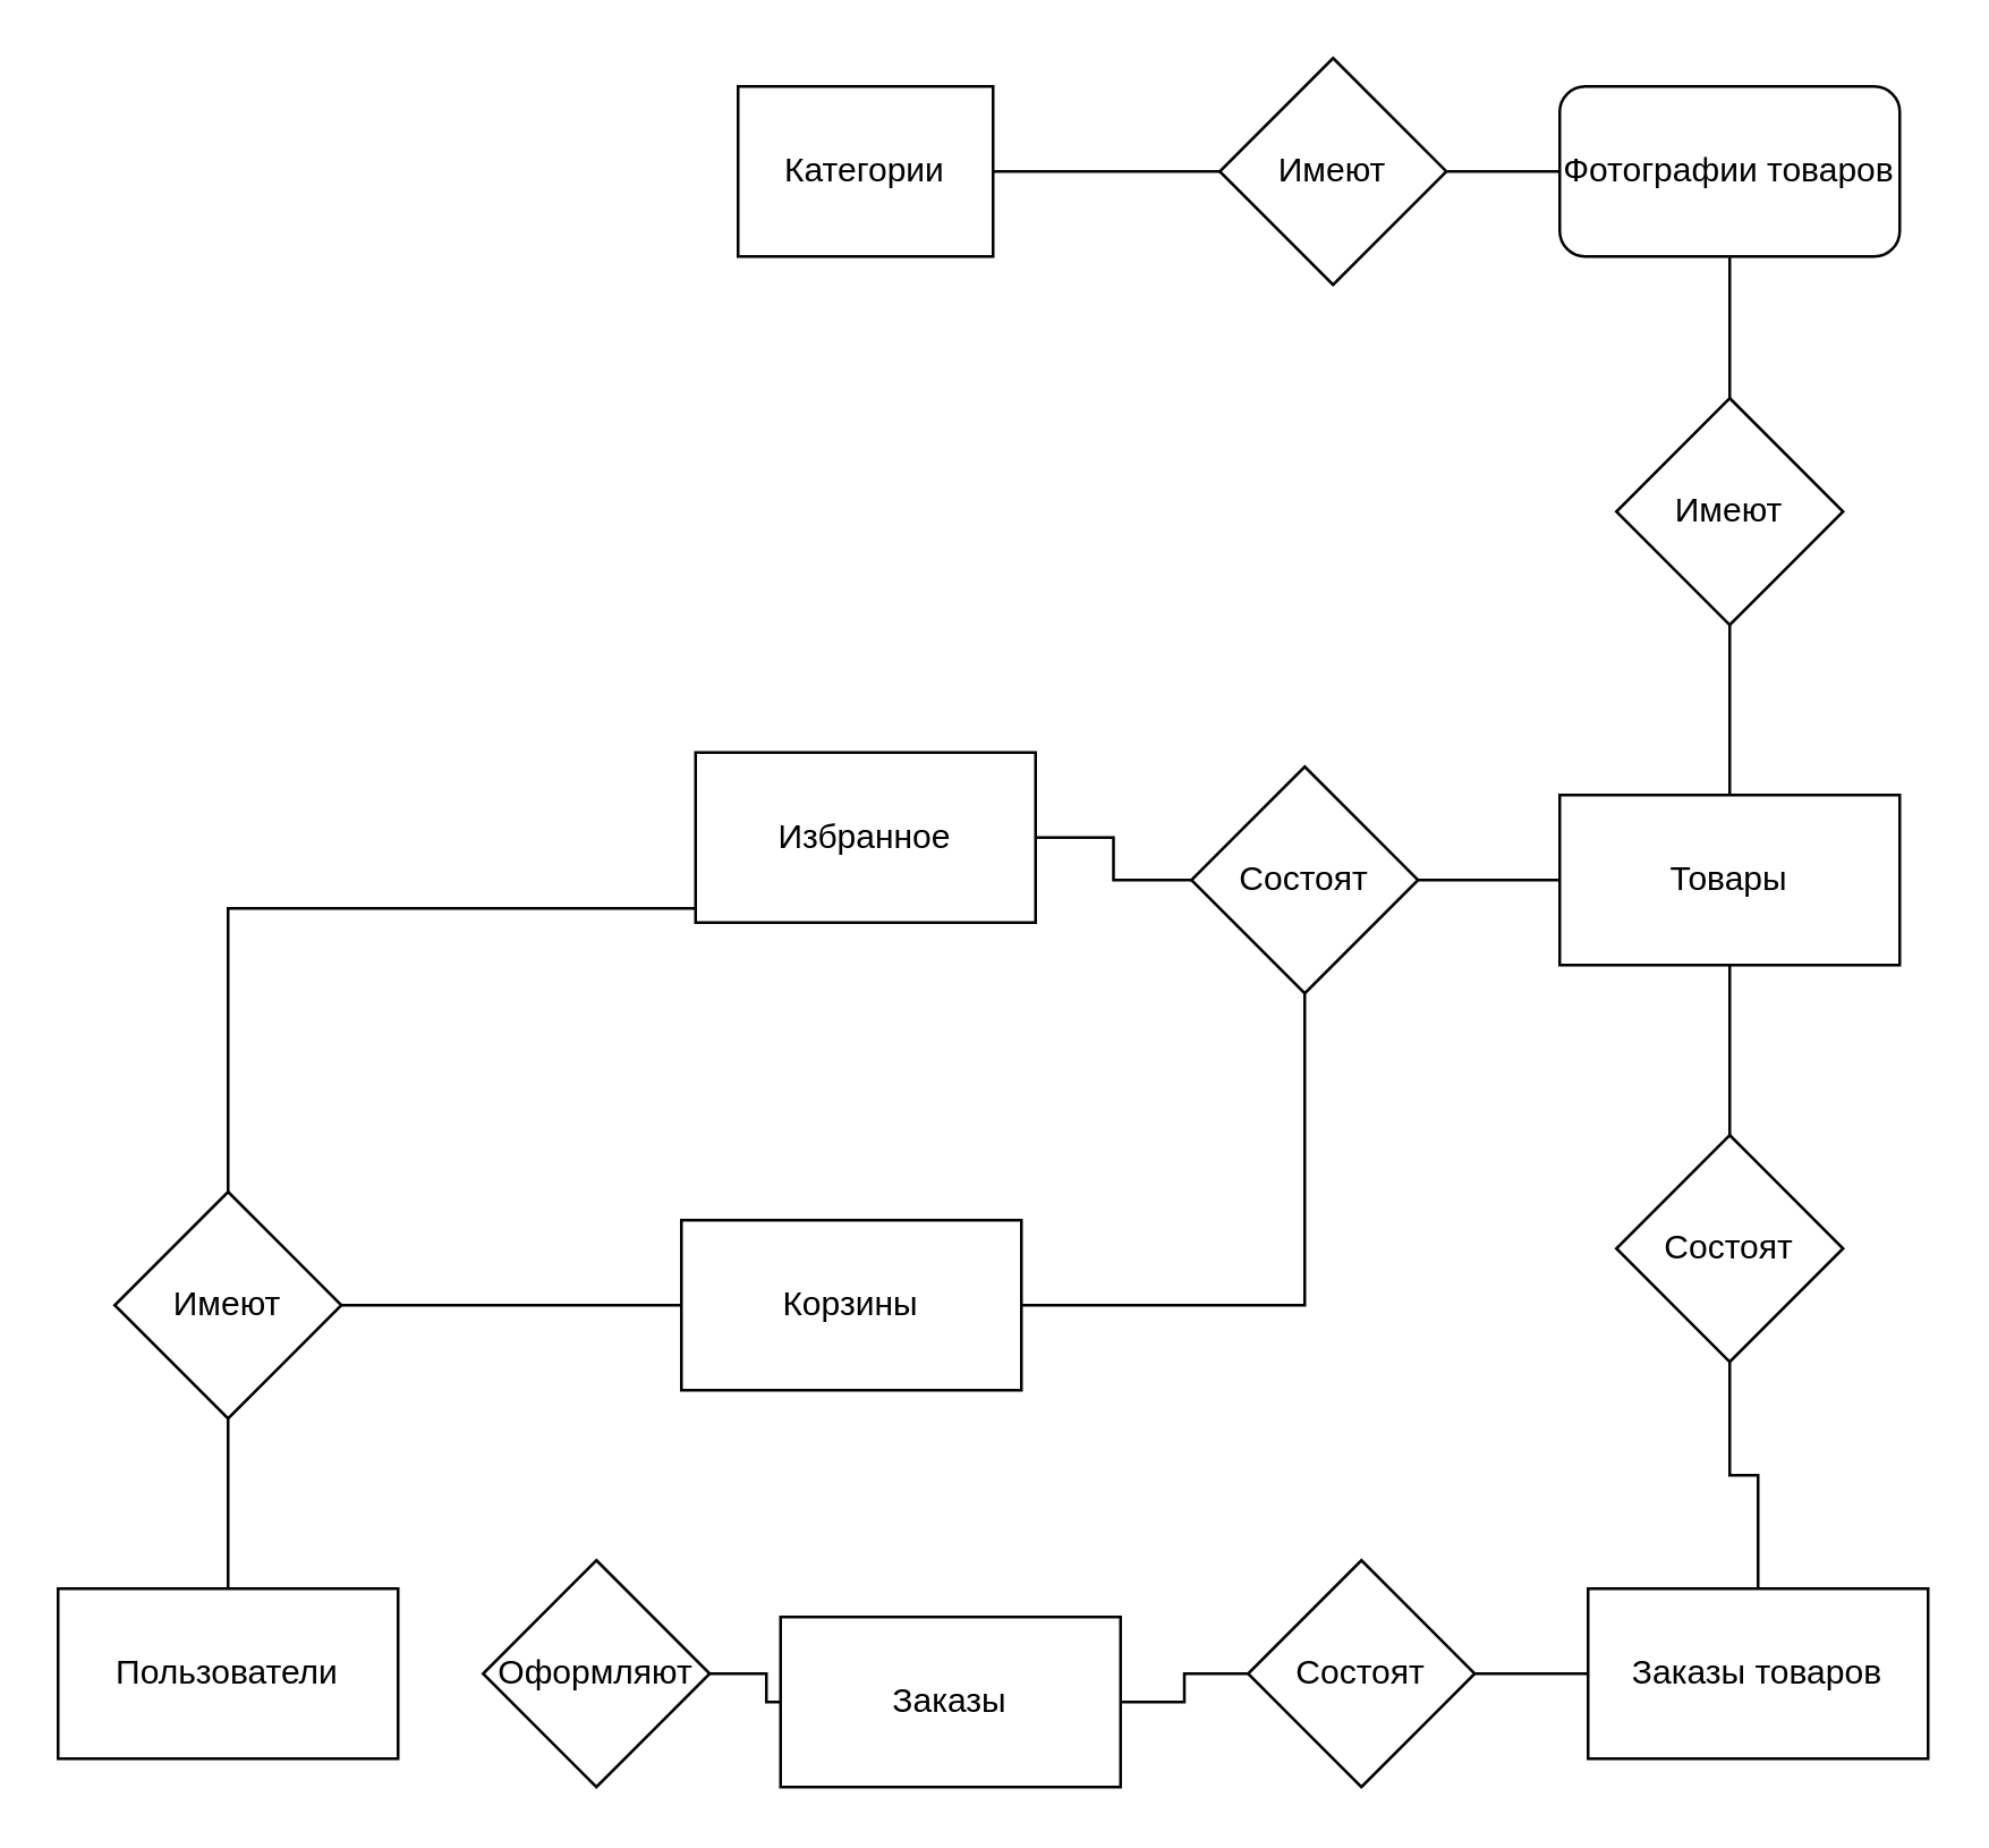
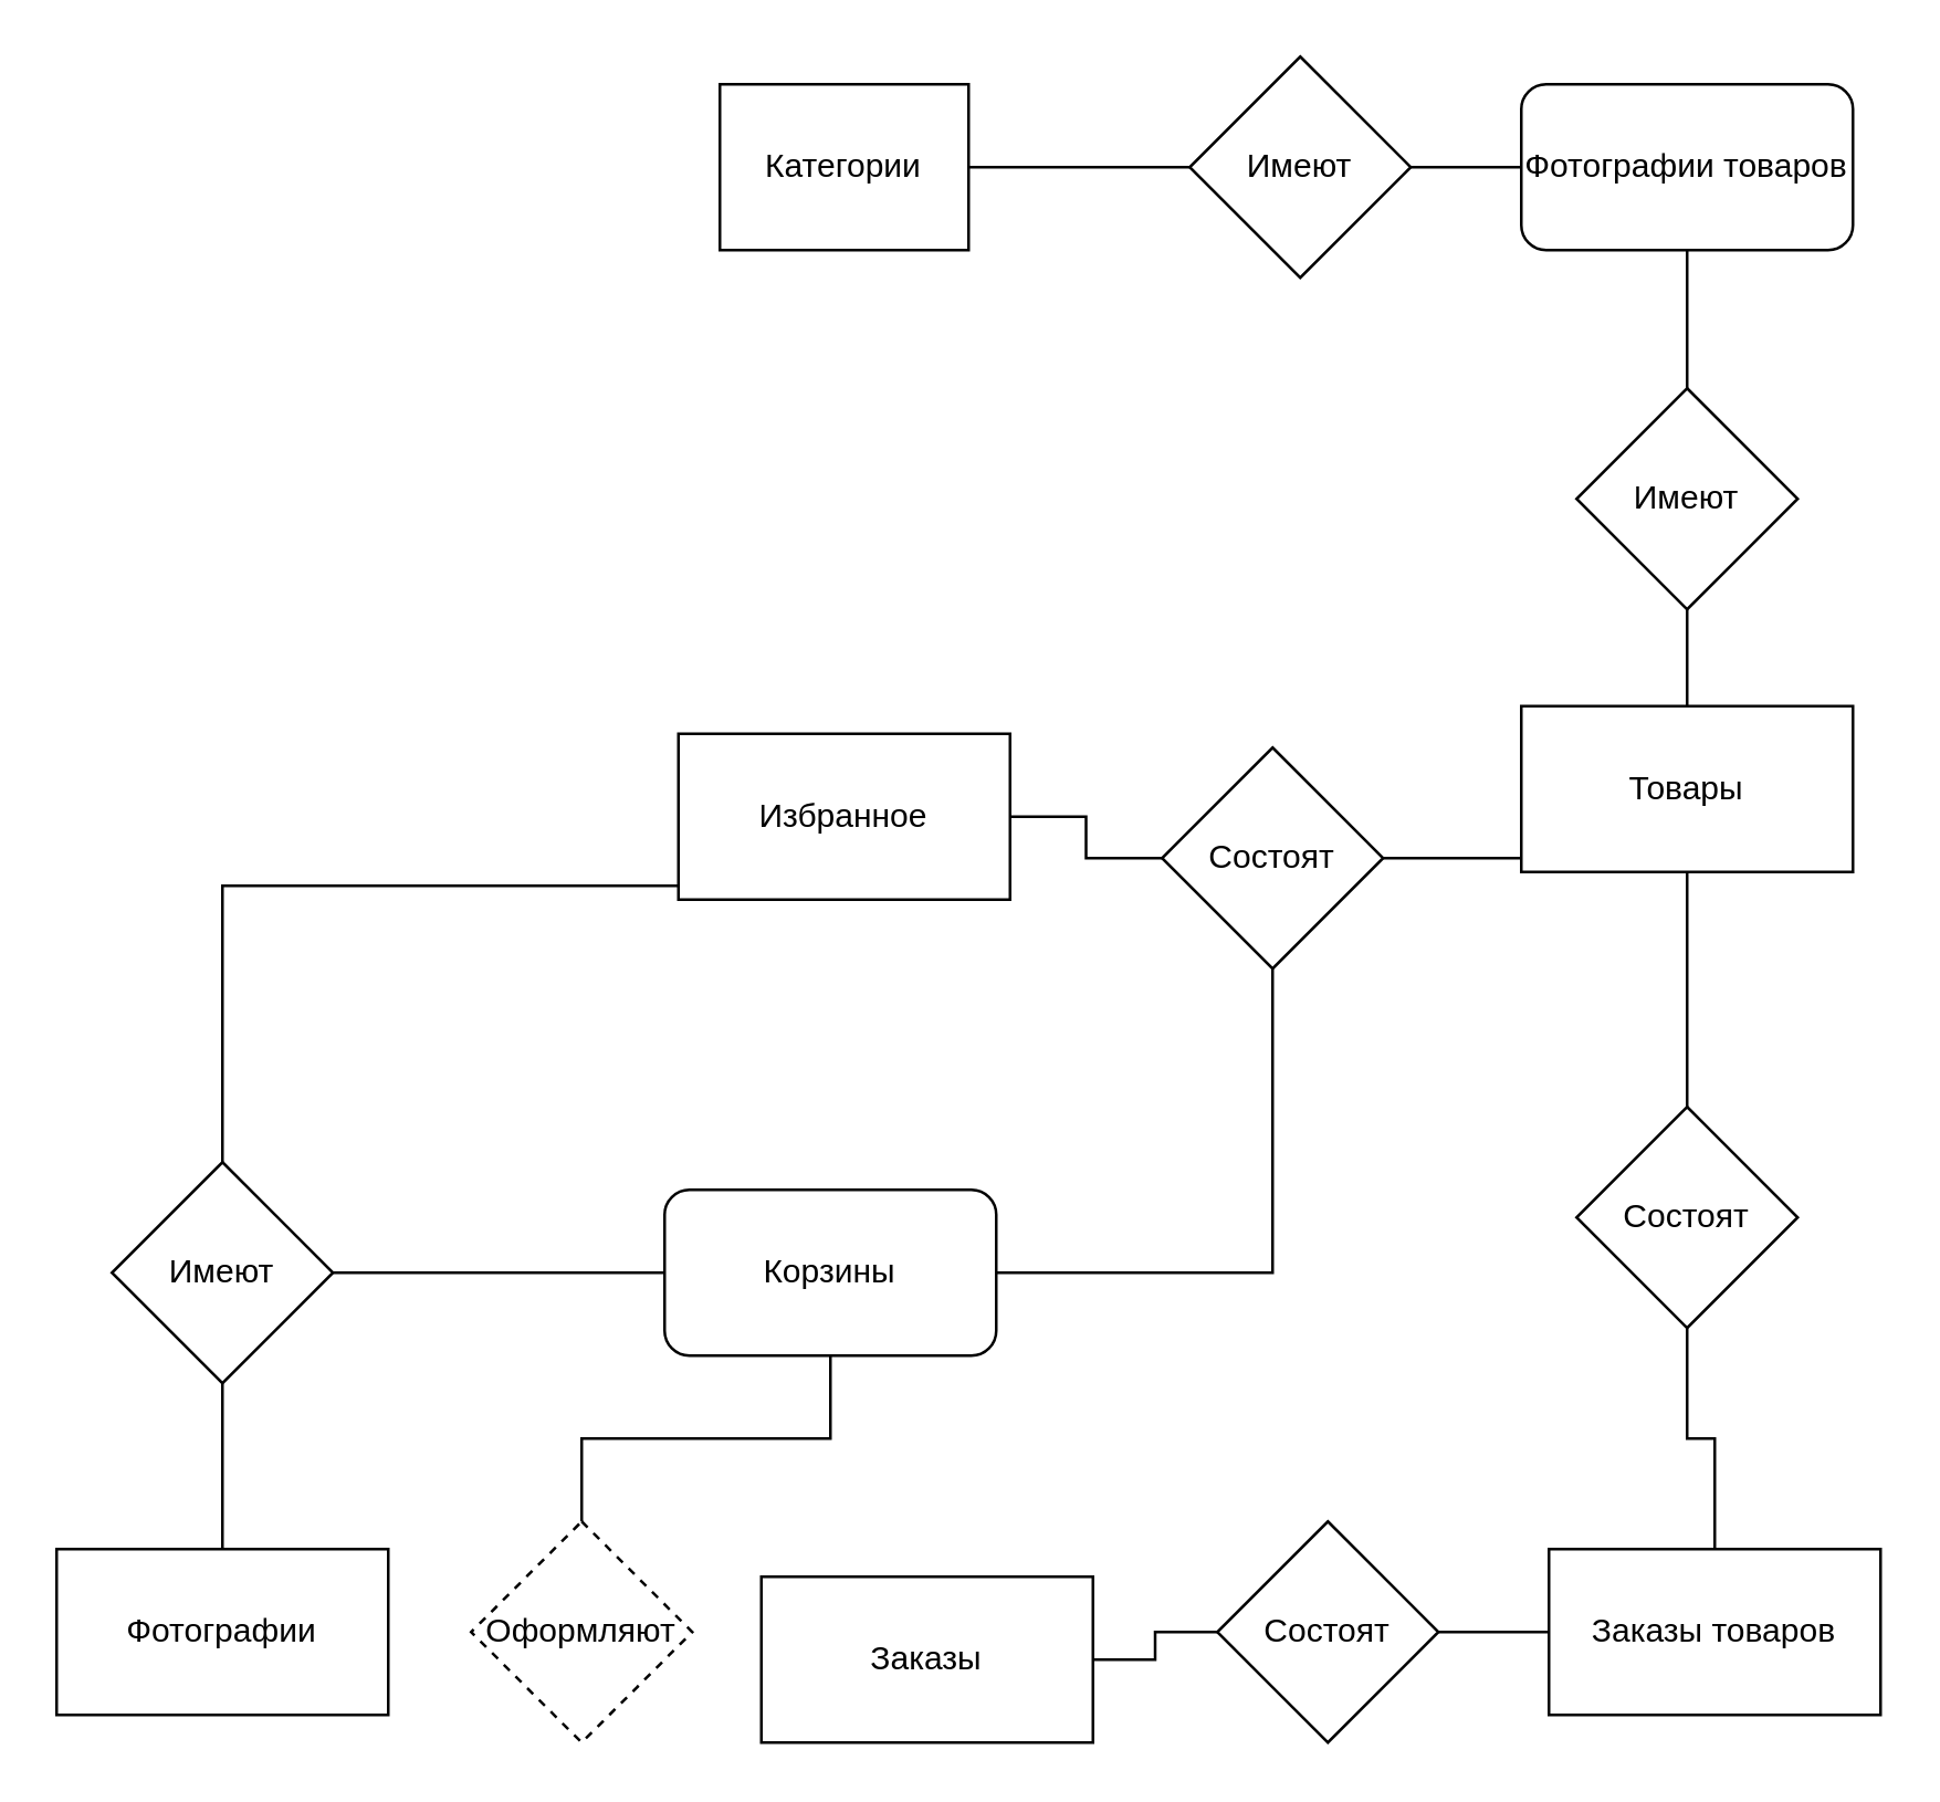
- <mxCell id="9" value="Товары" style="rounded=0;whiteSpace=wrap;html=1;" vertex="1" parent="1"><mxGeometry x="550" y="280" width="120" height="60" as="geometry" /></mxCell>
+ <mxCell id="9" value="Товары" style="rounded=0;whiteSpace=wrap;html=1;" vertex="1" parent="1"><mxGeometry x="550" y="255" width="120" height="60" as="geometry" /></mxCell>
- <mxCell id="3" value="Корзины" style="rounded=0;whiteSpace=wrap;html=1;" vertex="1" parent="1"><mxGeometry x="240" y="430" width="120" height="60" as="geometry" /></mxCell>
+ <mxCell id="3" value="Корзины" style="whiteSpace=wrap;html=1;rounded=1;" vertex="1" parent="1"><mxGeometry x="240" y="430" width="120" height="60" as="geometry" /></mxCell>
- <mxCell id="2" value="Пользователи" style="rounded=0;whiteSpace=wrap;html=1;" vertex="1" parent="1"><mxGeometry x="20" y="560" width="120" height="60" as="geometry" /></mxCell>
+ <mxCell id="2" value="Фотографии" style="rounded=0;whiteSpace=wrap;html=1;" vertex="1" parent="1"><mxGeometry x="20" y="560" width="120" height="60" as="geometry" /></mxCell>
- <mxCell id="24" value="Оформляют" style="rhombus;whiteSpace=wrap;html=1;rounded=0;" vertex="1" parent="1"><mxGeometry x="170" y="550" width="80" height="80" as="geometry" /></mxCell>
+ <mxCell id="24" value="Оформляют" style="rhombus;whiteSpace=wrap;html=1;rounded=0;dashed=1;" vertex="1" parent="1"><mxGeometry x="170" y="550" width="80" height="80" as="geometry" /></mxCell>
- <mxCell id="23" style="edgeStyle=orthogonalEdgeStyle;rounded=0;orthogonalLoop=1;jettySize=auto;html=1;endArrow=none;endFill=0;" edge="1" source="24" parent="1" target="19"><mxGeometry relative="1" as="geometry"><mxPoint x="310" y="600" as="targetPoint" /></mxGeometry></mxCell>
+ <mxCell id="23" style="edgeStyle=orthogonalEdgeStyle;rounded=0;orthogonalLoop=1;jettySize=auto;html=1;endArrow=none;endFill=0;" edge="1" source="24" parent="1" target="3"><mxGeometry relative="1" as="geometry"><mxPoint x="310" y="600" as="targetPoint" /></mxGeometry></mxCell>
